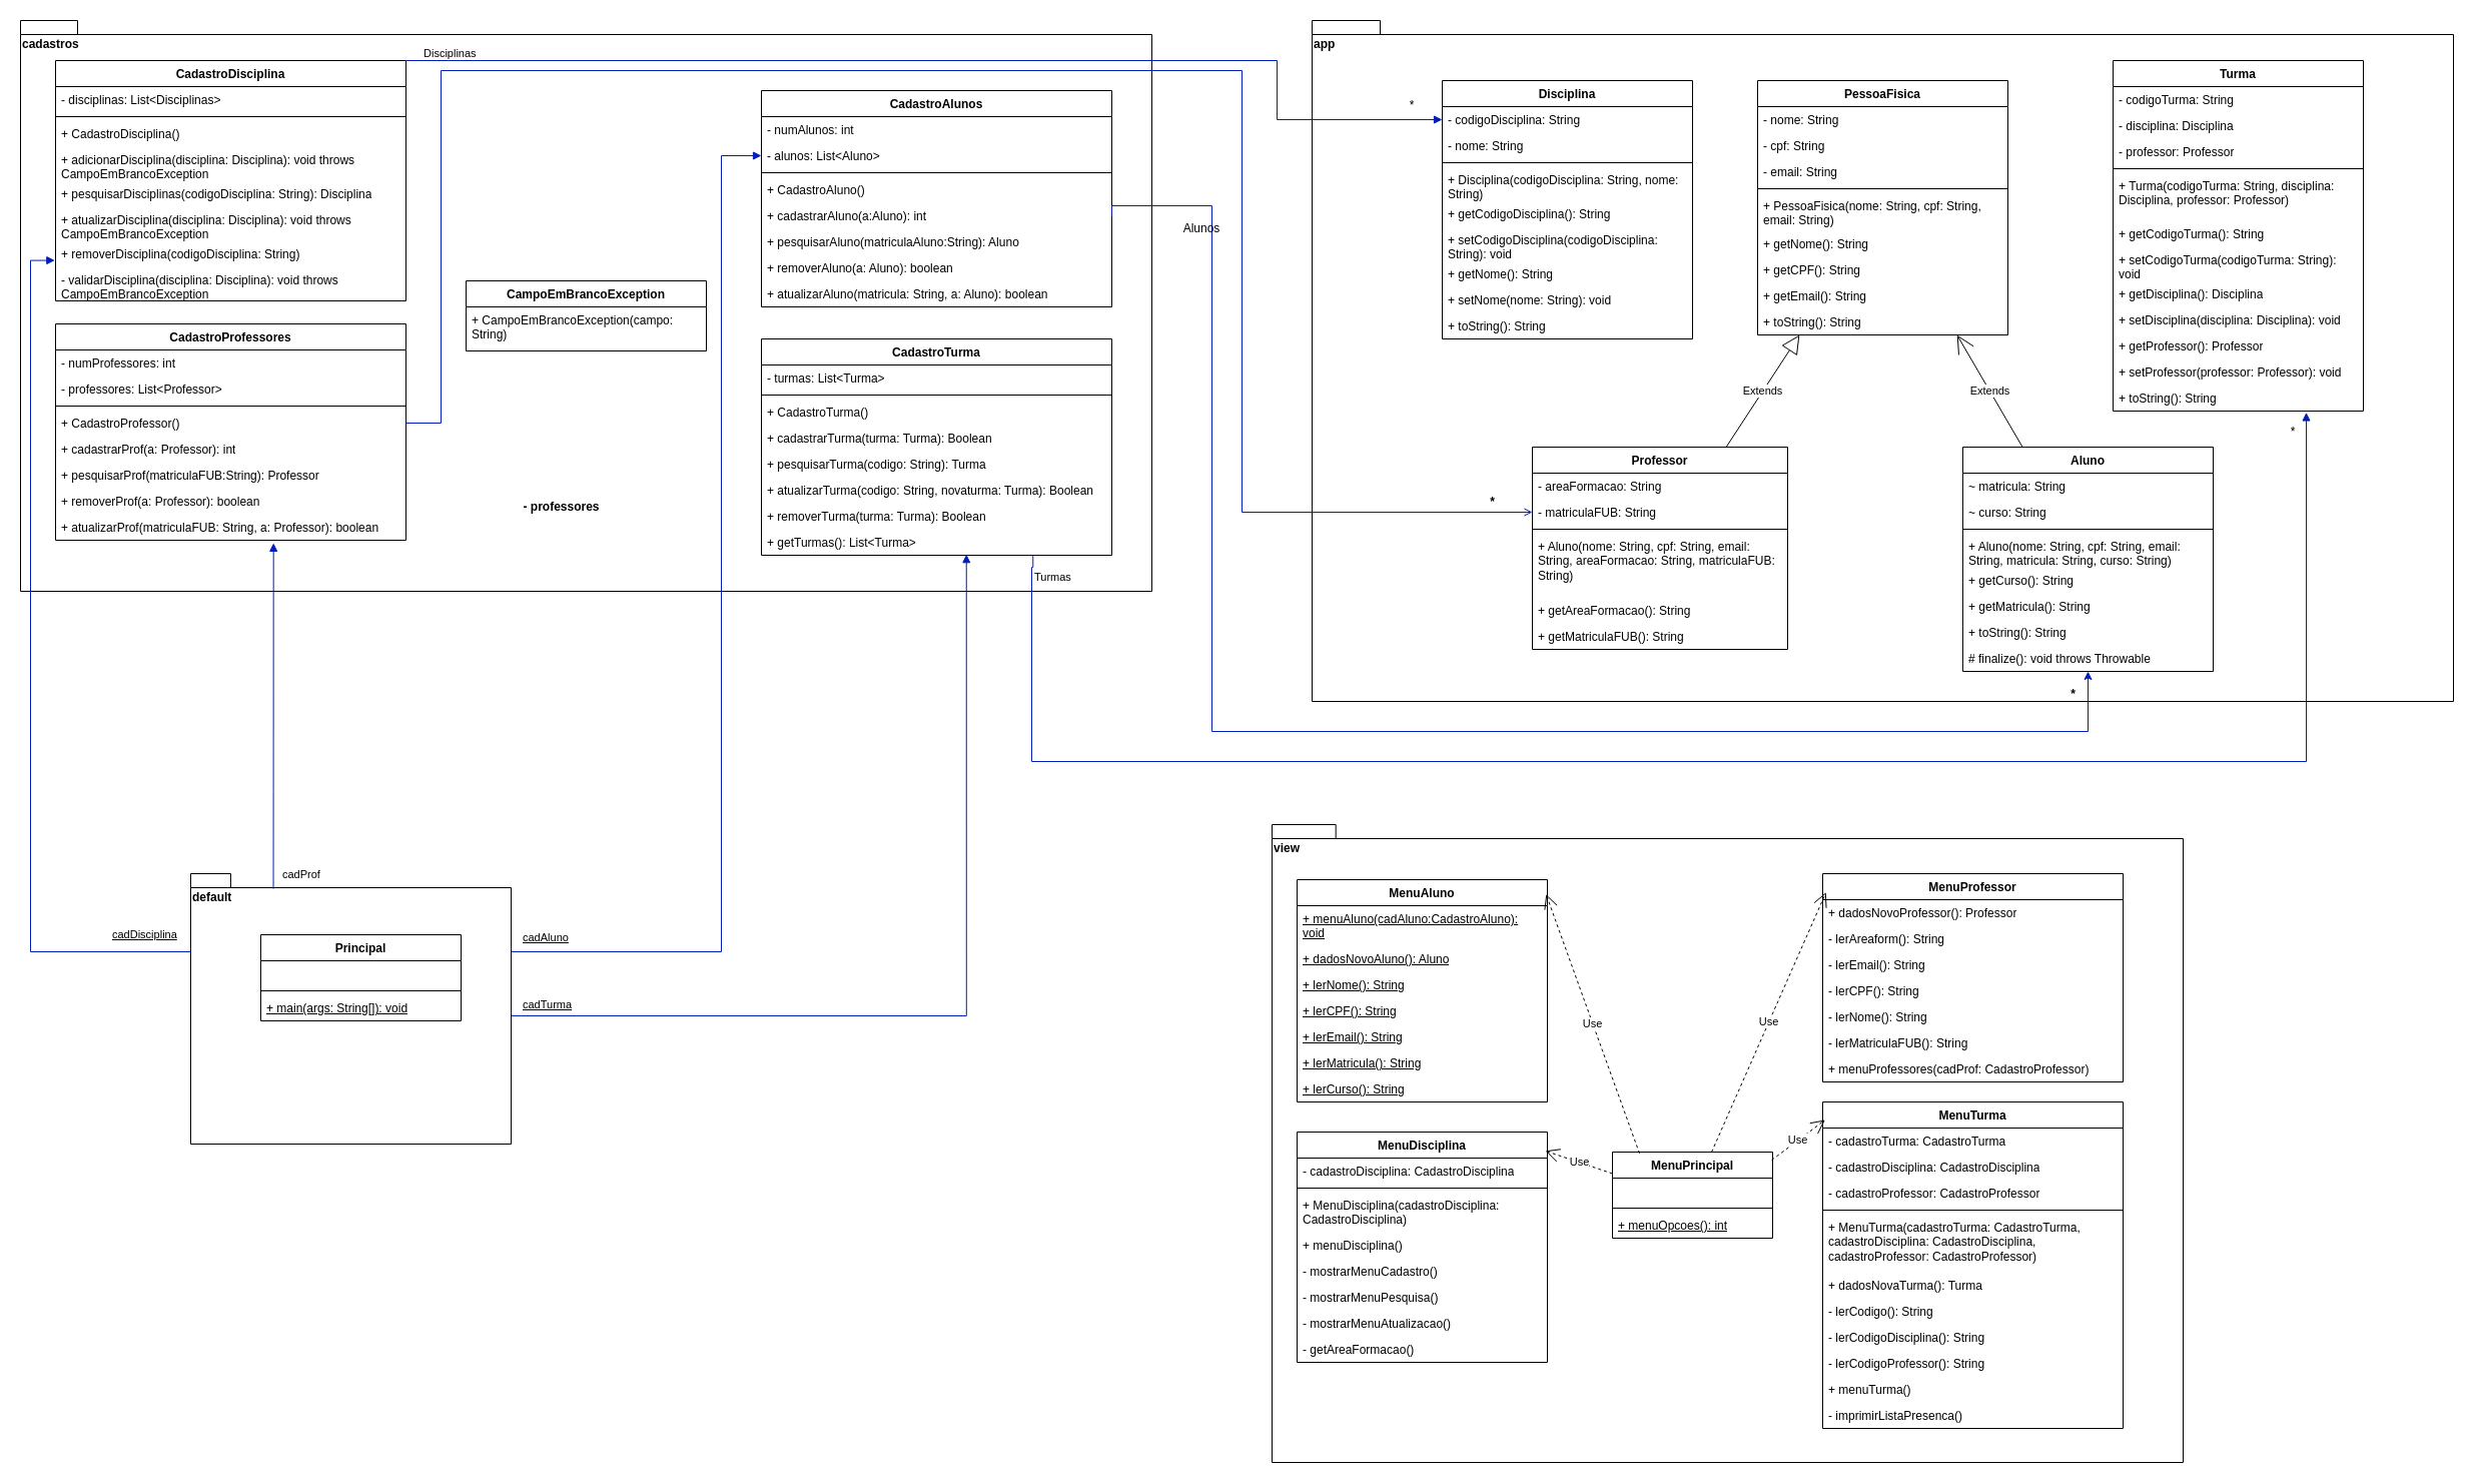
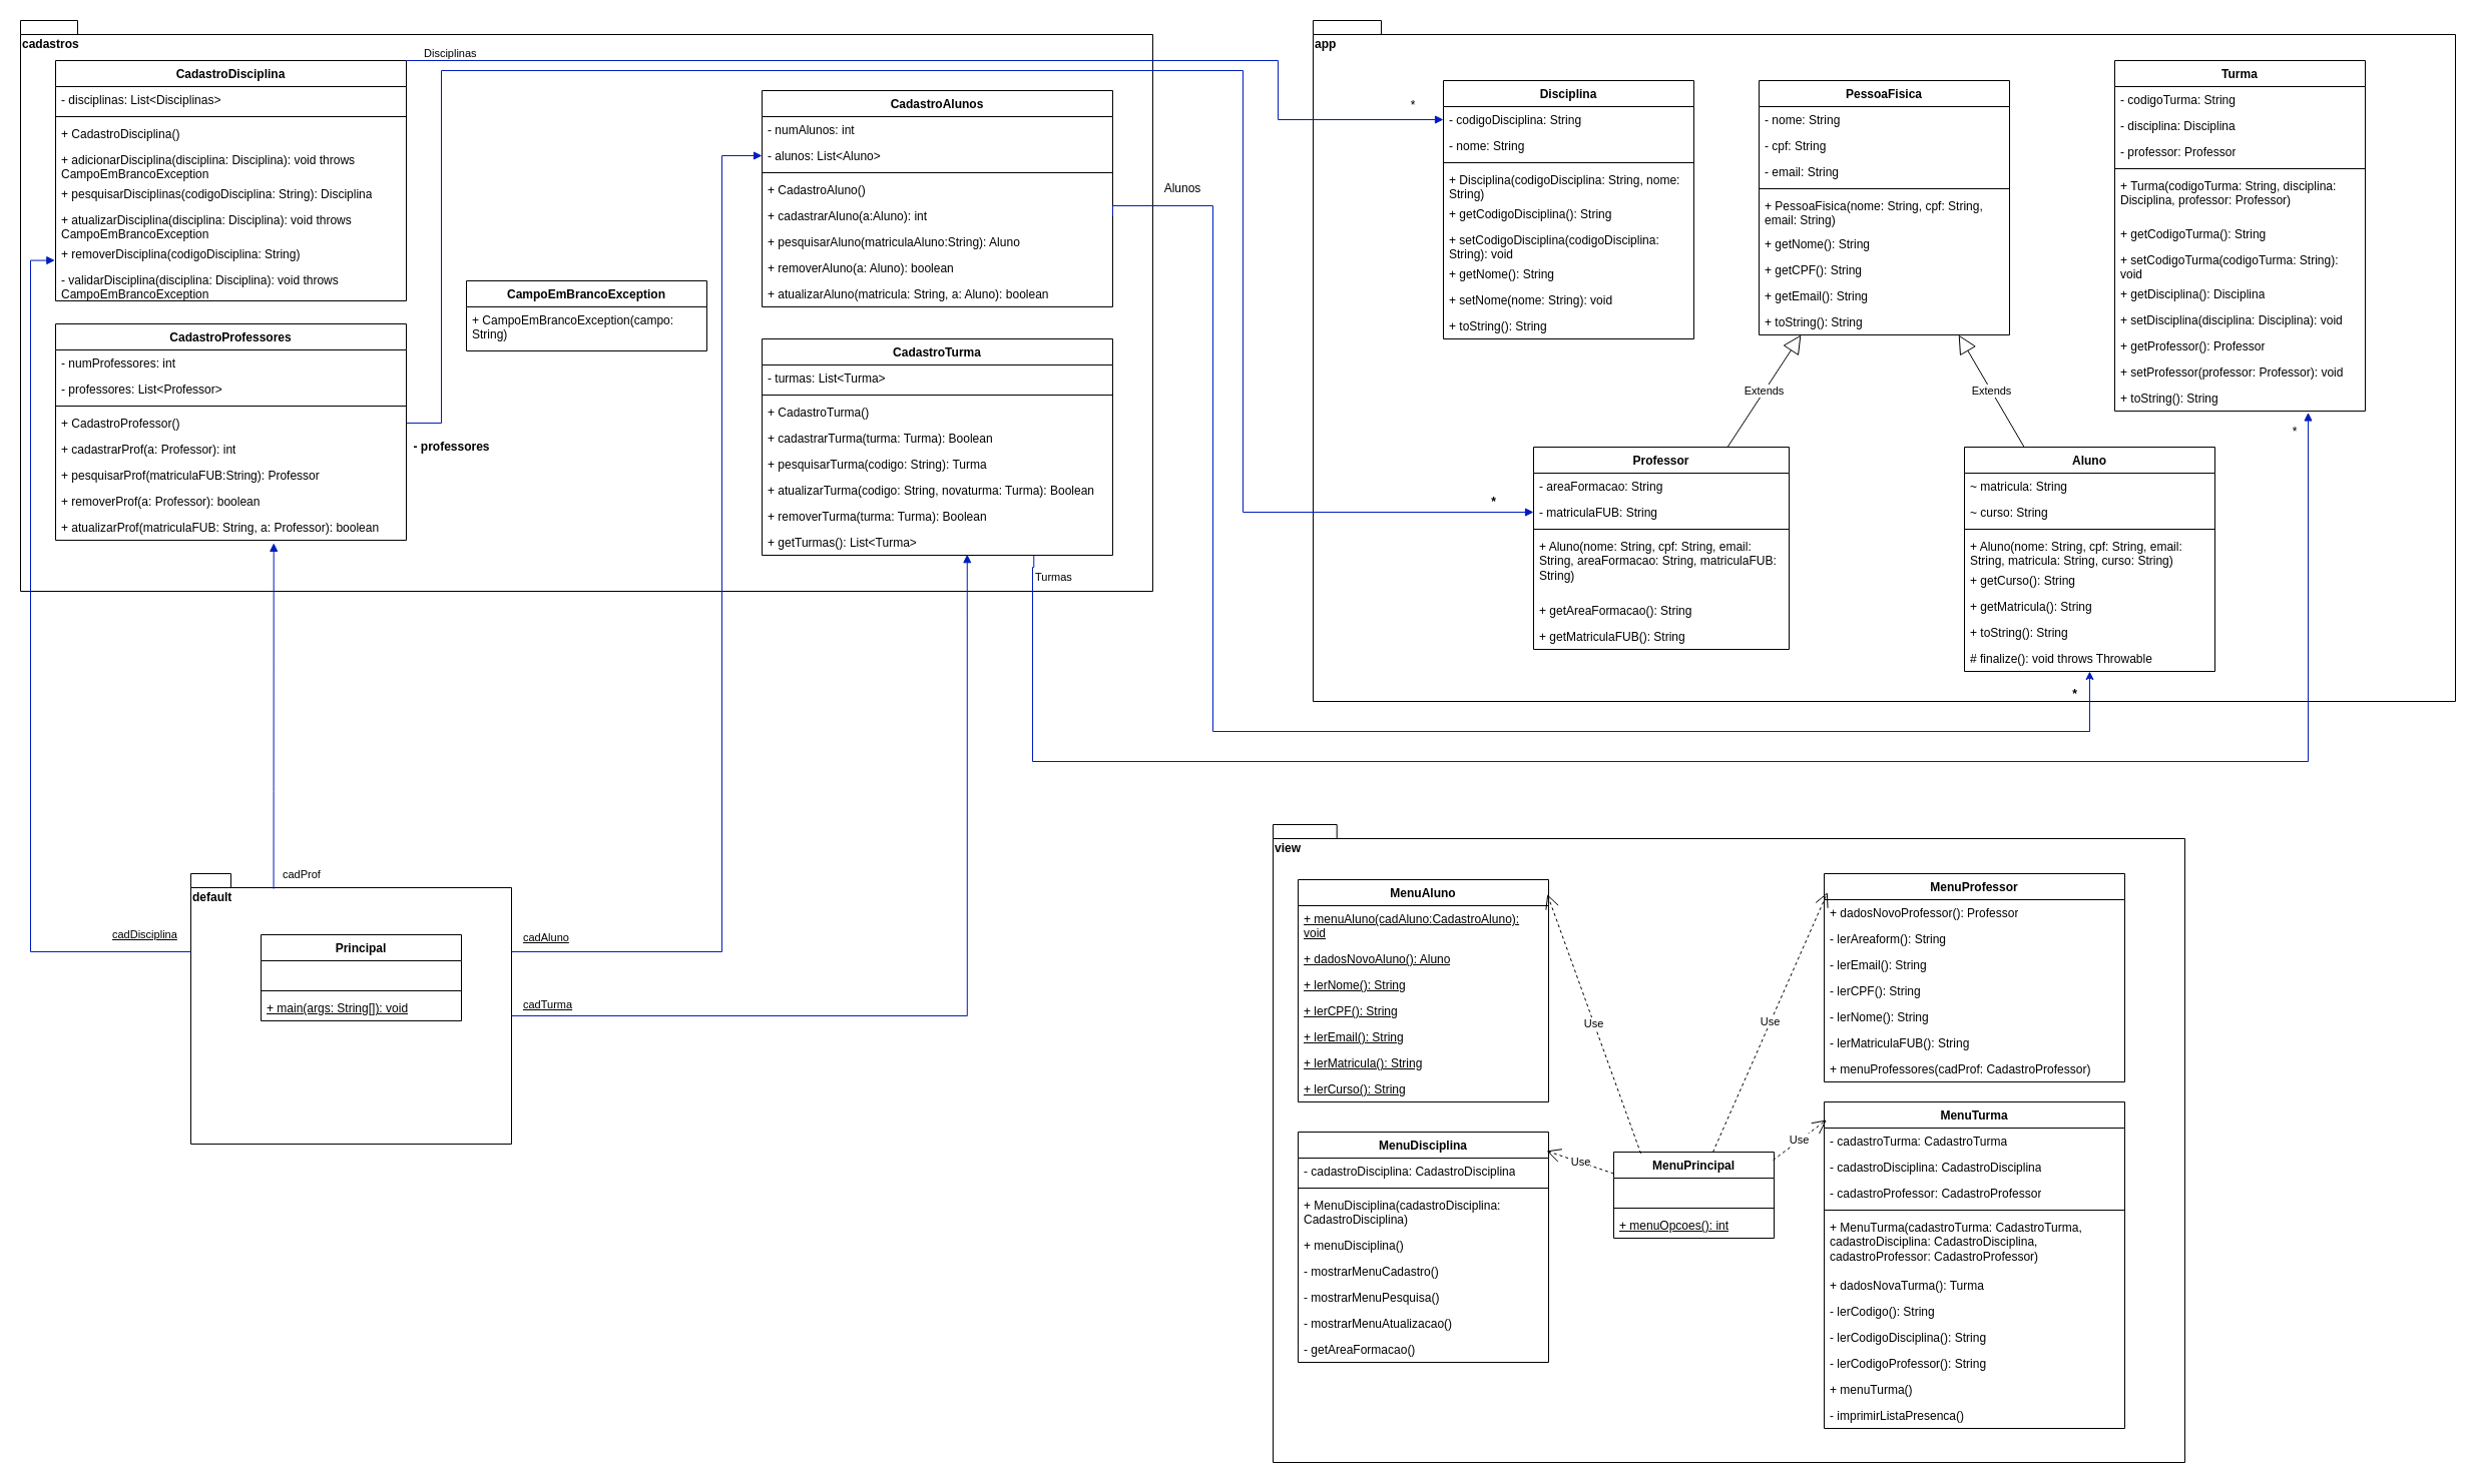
- <mxCell id="144" value="Alunos" style="text;html=1;align=center;verticalAlign=middle;whiteSpace=wrap;rounded=0;" parent="1" vertex="1"><mxGeometry x="1170" y="213" width="60" height="30" as="geometry" /></mxCell>
+ <mxCell id="144" value="Alunos" style="text;html=1;align=center;verticalAlign=middle;whiteSpace=wrap;rounded=0;" parent="1" vertex="1"><mxGeometry x="1150" y="173" width="60" height="30" as="geometry" /></mxCell>
- <mxCell id="30" value="Extends" style="endArrow=open;endSize=16;endFill=0;html=1;rounded=0;" parent="1" source="20" target="3" edge="1"><mxGeometry width="160" relative="1" as="geometry"><mxPoint x="1250" y="380" as="sourcePoint" /><mxPoint x="1410" y="380" as="targetPoint" /></mxGeometry></mxCell>
+ <mxCell id="30" value="Extends" style="endArrow=block;endSize=16;endFill=0;html=1;rounded=0;" parent="1" source="20" target="3" edge="1"><mxGeometry width="160" relative="1" as="geometry"><mxPoint x="1250" y="380" as="sourcePoint" /><mxPoint x="1410" y="380" as="targetPoint" /></mxGeometry></mxCell>
- <mxCell id="62" value="- professores" style="text;align=center;fontStyle=1;verticalAlign=middle;spacingLeft=3;spacingRight=3;strokeColor=none;rotatable=0;points=[[0,0.5],[1,0.5]];portConstraint=eastwest;html=1;" parent="1" vertex="1"><mxGeometry x="520" y="493" width="80" height="26" as="geometry" /></mxCell>
+ <mxCell id="62" value="- professores" style="text;align=center;fontStyle=1;verticalAlign=middle;spacingLeft=3;spacingRight=3;strokeColor=none;rotatable=0;points=[[0,0.5],[1,0.5]];portConstraint=eastwest;html=1;" parent="1" vertex="1"><mxGeometry x="410" y="433" width="80" height="26" as="geometry" /></mxCell>
- <mxCell id="78" value="" style="endArrow=open;endFill=1;html=1;edgeStyle=orthogonalEdgeStyle;align=left;verticalAlign=top;rounded=0;exitX=1;exitY=0.5;exitDx=0;exitDy=0;entryX=0;entryY=0.5;entryDx=0;entryDy=0;fillColor=#0050ef;strokeColor=#001DBC;" parent="1" source="151" target="15" edge="1"><mxGeometry x="-1" relative="1" as="geometry"><mxPoint x="1240" y="350" as="sourcePoint" /><mxPoint x="1400" y="350" as="targetPoint" /><Array as="points"><mxPoint x="440" y="422" /><mxPoint x="440" y="70" /><mxPoint x="1240" y="70" /><mxPoint x="1240" y="511" /></Array></mxGeometry></mxCell>
+ <mxCell id="78" value="" style="endArrow=block;endFill=1;html=1;edgeStyle=orthogonalEdgeStyle;align=left;verticalAlign=top;rounded=0;exitX=1;exitY=0.5;exitDx=0;exitDy=0;entryX=0;entryY=0.5;entryDx=0;entryDy=0;fillColor=#0050ef;strokeColor=#001DBC;" parent="1" source="151" target="15" edge="1"><mxGeometry x="-1" relative="1" as="geometry"><mxPoint x="1240" y="350" as="sourcePoint" /><mxPoint x="1400" y="350" as="targetPoint" /><Array as="points"><mxPoint x="440" y="422" /><mxPoint x="440" y="70" /><mxPoint x="1240" y="70" /><mxPoint x="1240" y="511" /></Array></mxGeometry></mxCell>
